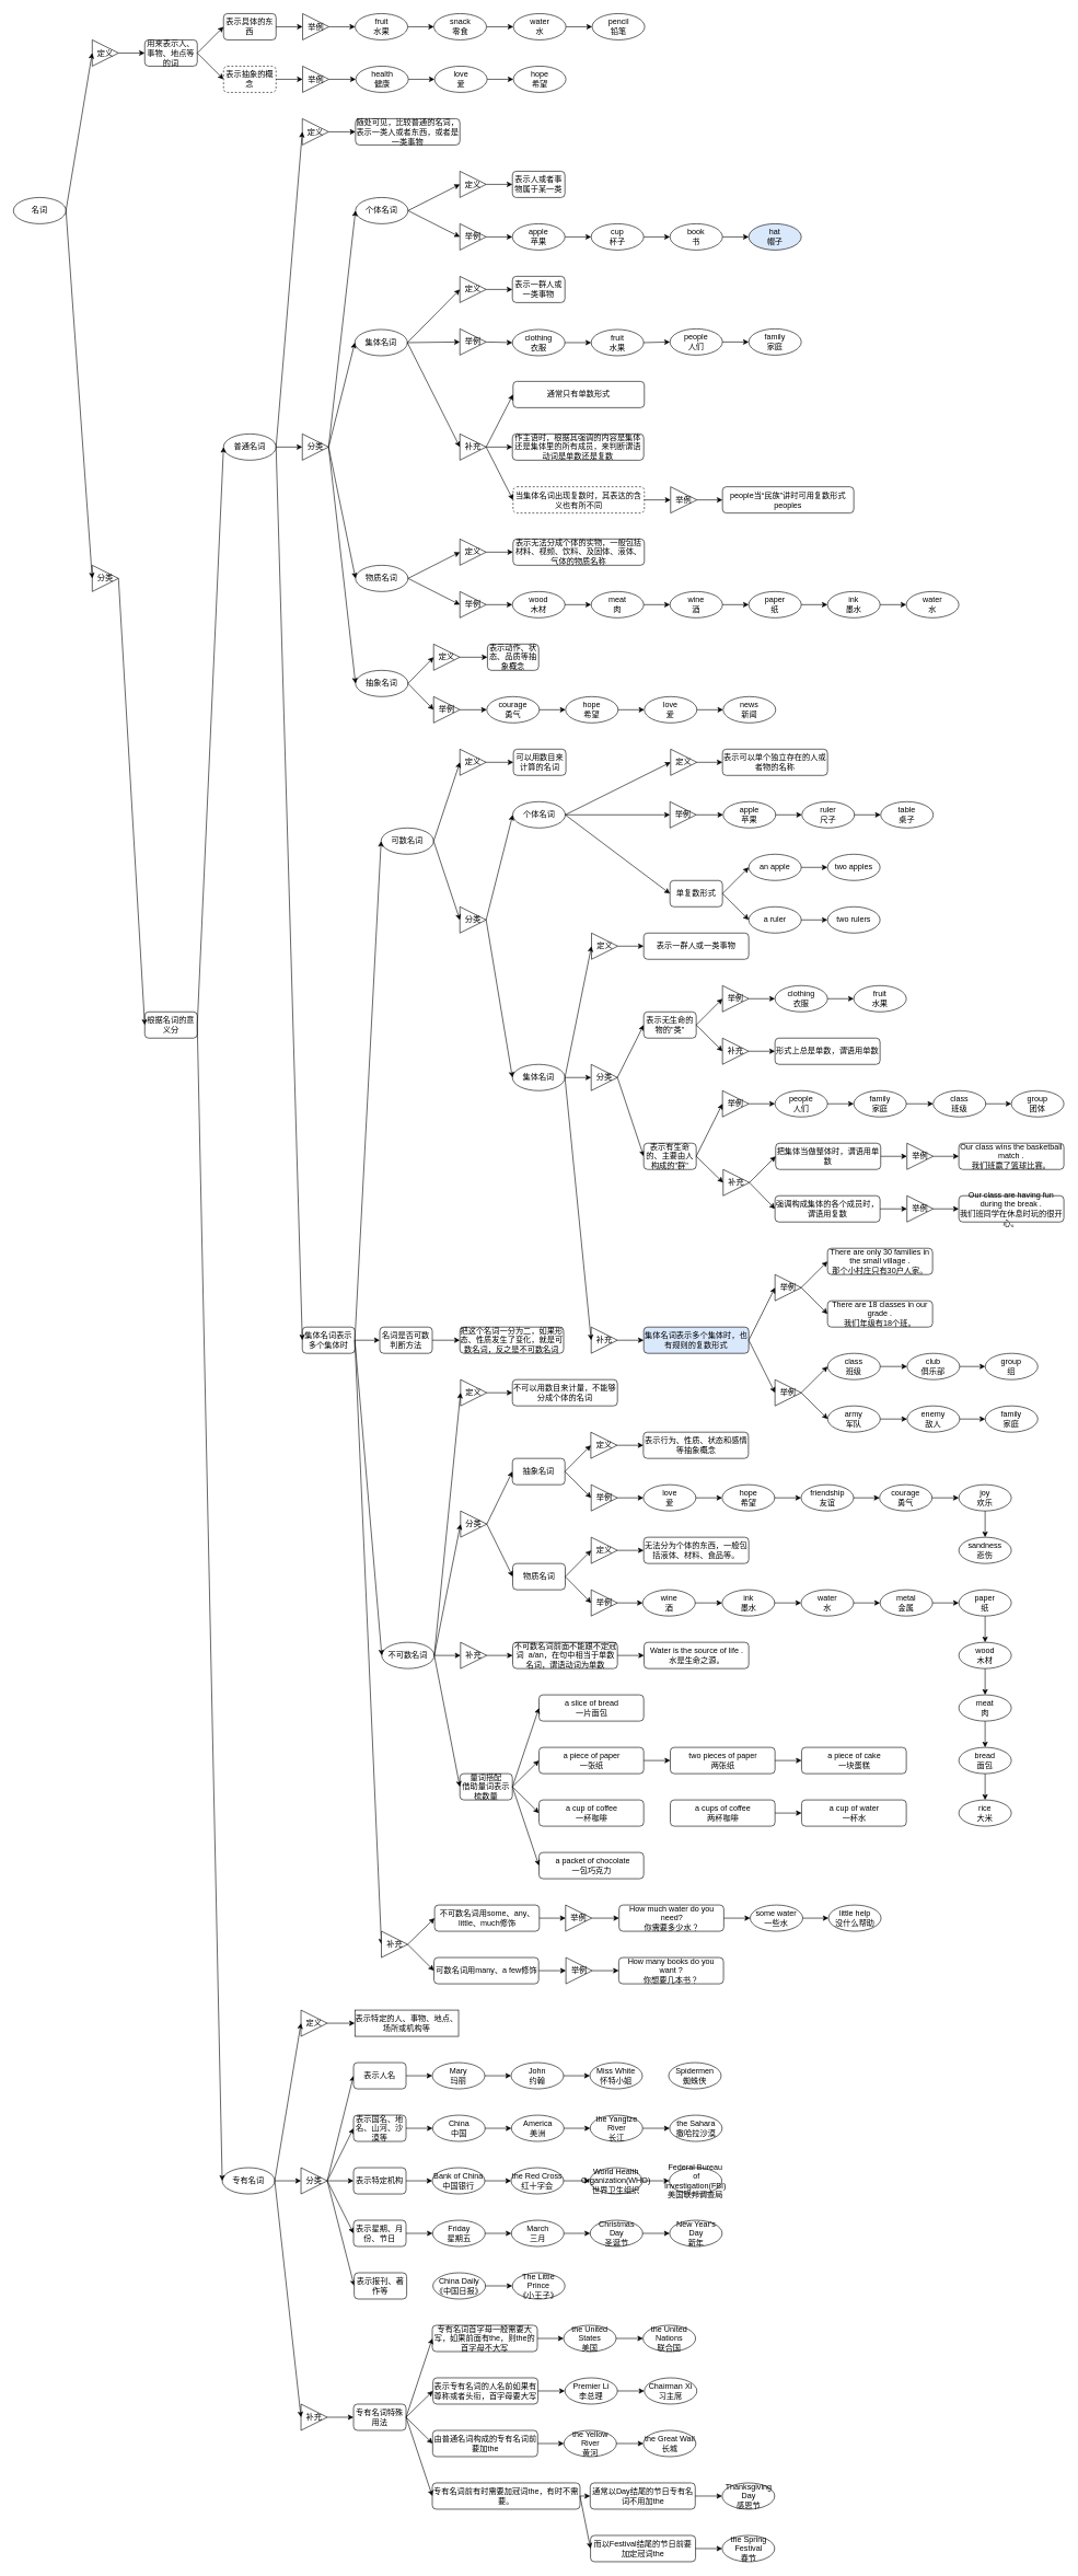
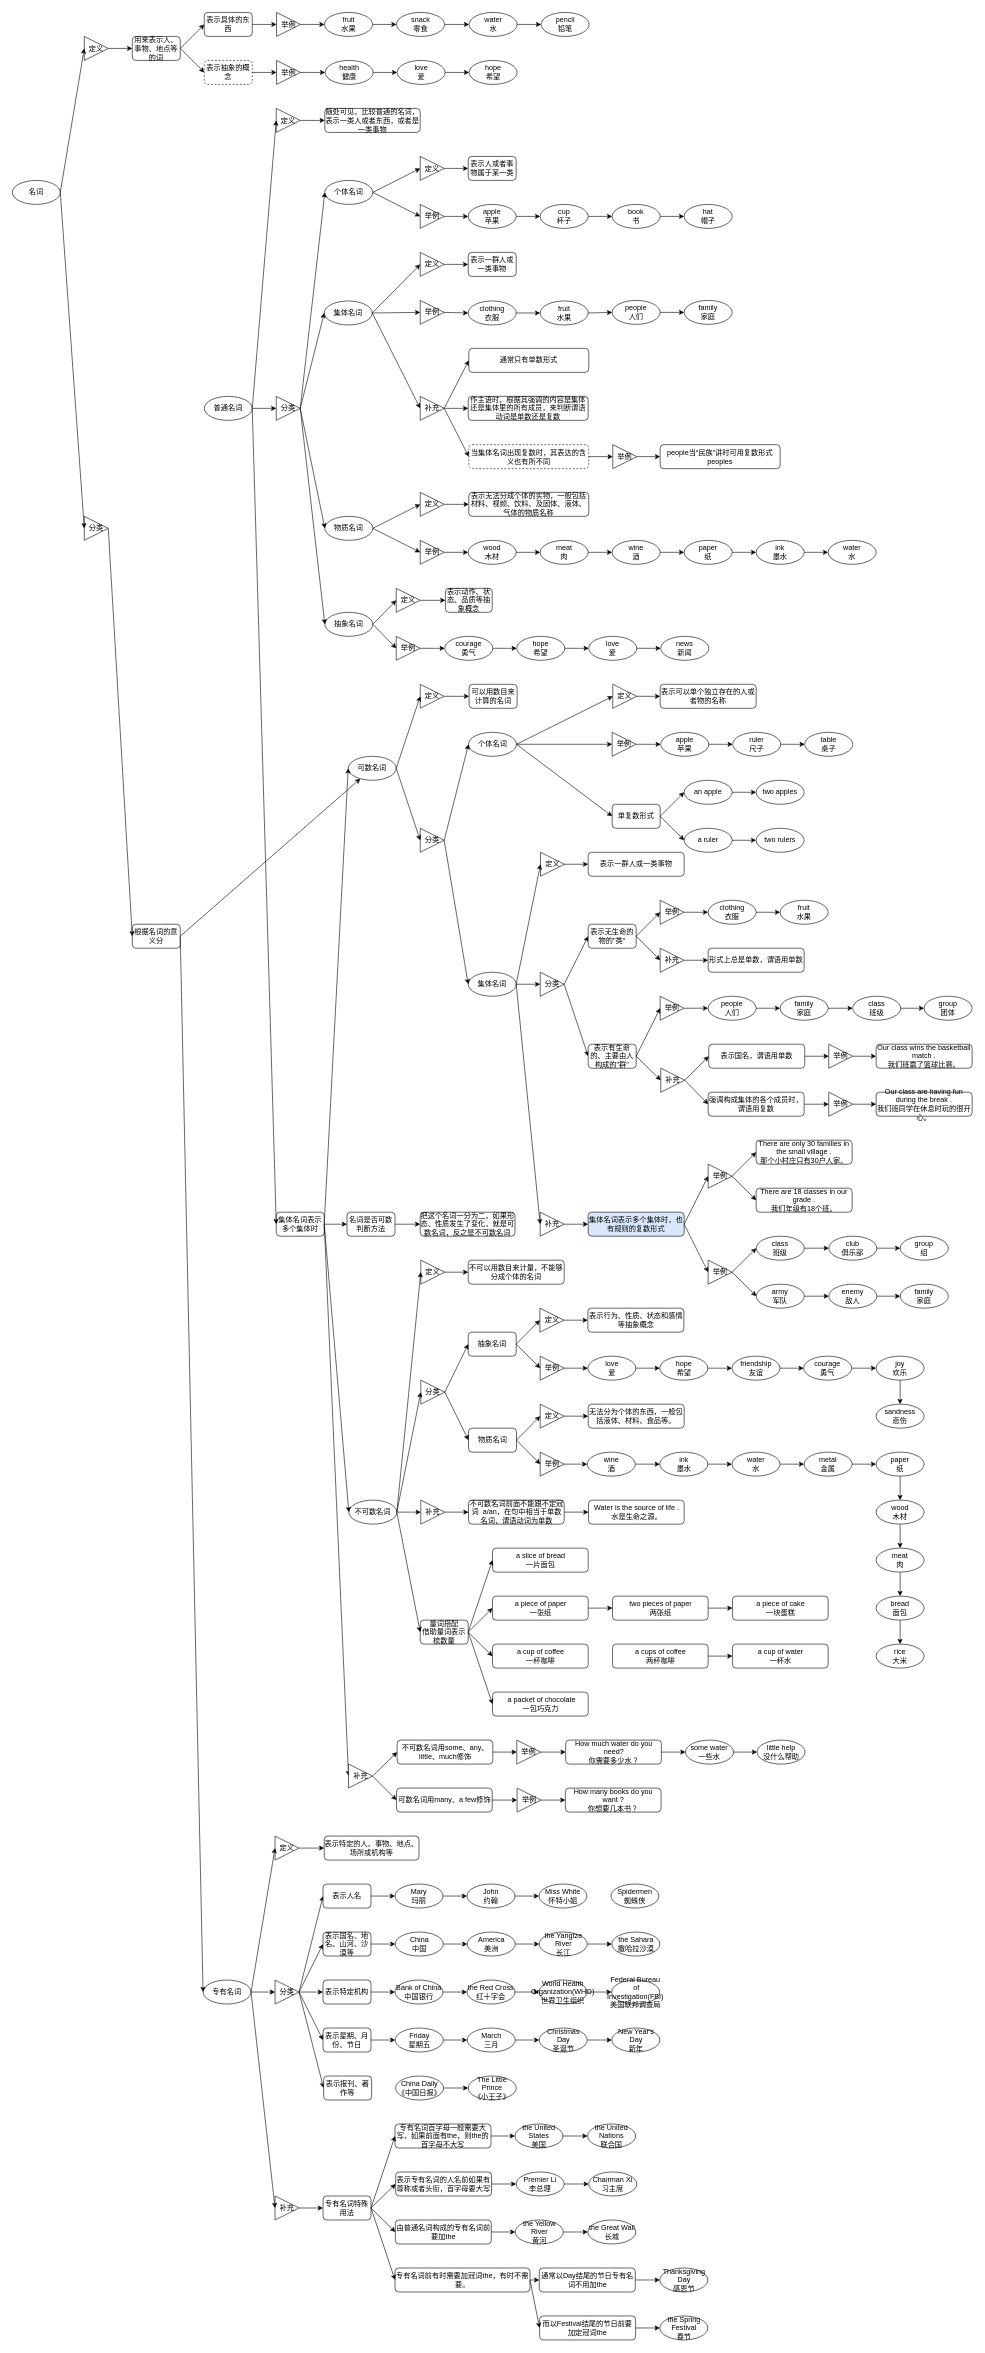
- <mxCell id="63" value="hat&lt;br&gt;帽子" style="ellipse;whiteSpace=wrap;html=1;fillColor=#dae8fc;" parent="1" vertex="1"><mxGeometry x="1140" y="340" width="80" height="40" as="geometry" /></mxCell>
+ <mxCell id="63" value="hat&lt;br&gt;帽子" style="ellipse;whiteSpace=wrap;html=1;" parent="1" vertex="1"><mxGeometry x="1140" y="340" width="80" height="40" as="geometry" /></mxCell>
- <mxCell id="26" value="" style="endArrow=classic;html=1;exitX=1;exitY=0.5;exitDx=0;exitDy=0;entryX=0;entryY=0.5;entryDx=0;entryDy=0;" parent="1" source="20" target="22" edge="1"><mxGeometry width="50" height="50" relative="1" as="geometry"><mxPoint x="710" y="320" as="sourcePoint" /><mxPoint x="460" y="430" as="targetPoint" /></mxGeometry></mxCell>
+ <mxCell id="26" value="" style="endArrow=classic;html=1;exitX=1;exitY=0.5;exitDx=0;exitDy=0;" parent="1" source="20" target="207" edge="1"><mxGeometry width="50" height="50" relative="1" as="geometry"><mxPoint x="710" y="320" as="sourcePoint" /><mxPoint x="460" y="430" as="targetPoint" /></mxGeometry></mxCell>
- <mxCell id="274" value="把集体当做整体时，谓语用单数" style="rounded=1;whiteSpace=wrap;html=1;" parent="1" vertex="1"><mxGeometry x="1181" y="1740" width="160" height="40" as="geometry" /></mxCell>
+ <mxCell id="274" value="表示国名，谓语用单数" style="rounded=1;whiteSpace=wrap;html=1;" parent="1" vertex="1"><mxGeometry x="1181" y="1740" width="160" height="40" as="geometry" /></mxCell>
- <mxCell id="122" value="表示特定的人、事物、地点、场所或机构等" style="whiteSpace=wrap;html=1;rounded=0;" parent="1" vertex="1"><mxGeometry x="540" y="3060" width="158" height="40" as="geometry" /></mxCell>
+ <mxCell id="122" value="表示特定的人、事物、地点、场所或机构等" style="rounded=1;whiteSpace=wrap;html=1;" parent="1" vertex="1"><mxGeometry x="540" y="3060" width="158" height="40" as="geometry" /></mxCell>
